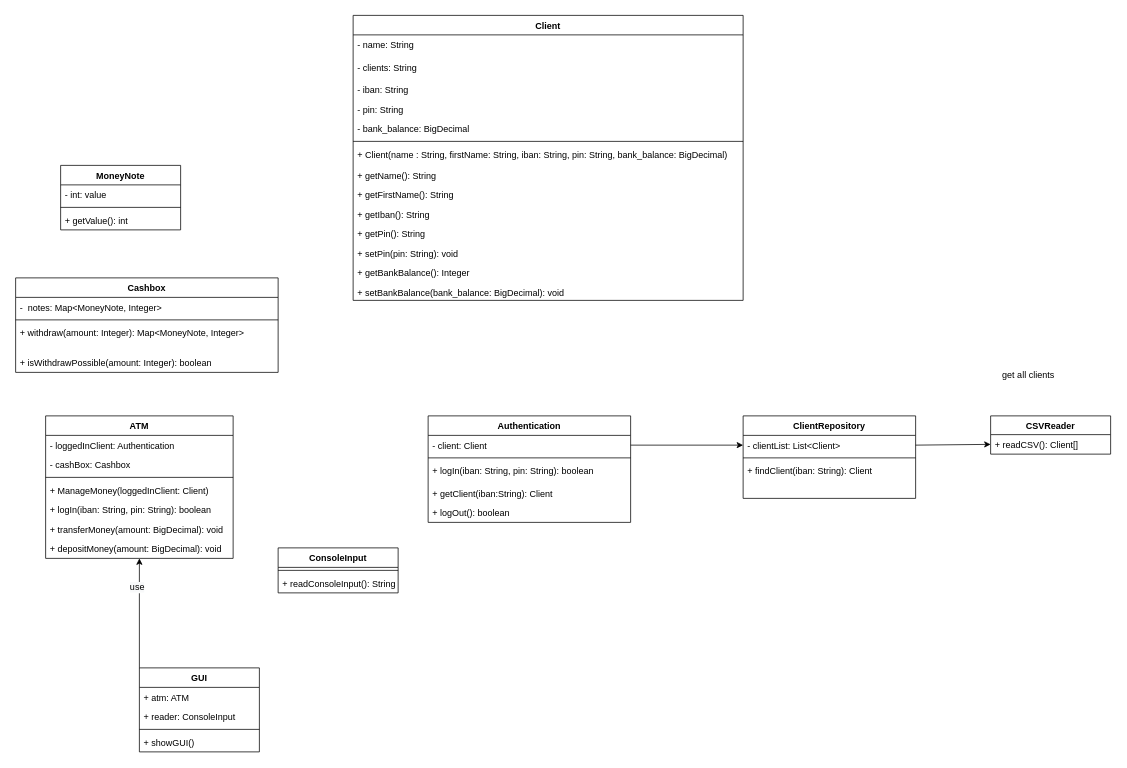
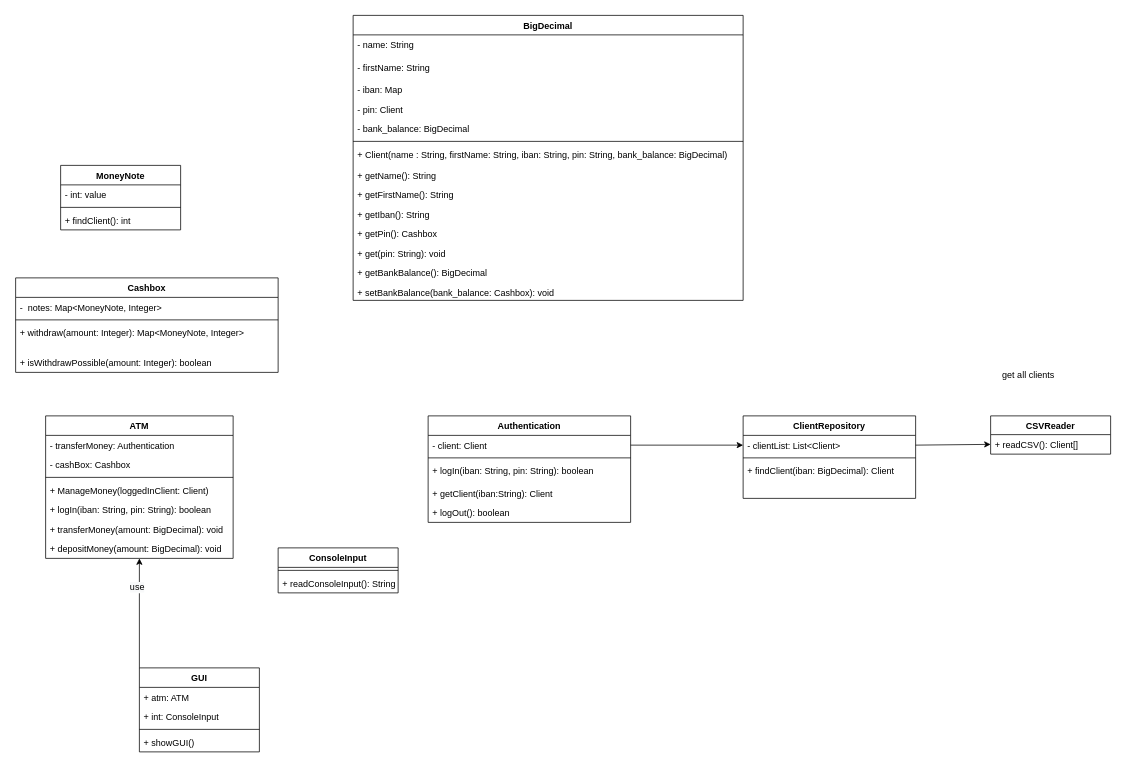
- <mxCell id="2" value="Client" style="swimlane;fontStyle=1;align=center;verticalAlign=top;childLayout=stackLayout;horizontal=1;startSize=26;horizontalStack=0;resizeParent=1;resizeParentMax=0;resizeLast=0;collapsible=1;marginBottom=0;" parent="1" vertex="1"><mxGeometry x="470" y="20" width="520" height="380" as="geometry"><mxRectangle x="40" y="60" width="70" height="26" as="alternateBounds" /></mxGeometry></mxCell>
+ <mxCell id="2" value="BigDecimal" style="swimlane;fontStyle=1;align=center;verticalAlign=top;childLayout=stackLayout;horizontal=1;startSize=26;horizontalStack=0;resizeParent=1;resizeParentMax=0;resizeLast=0;collapsible=1;marginBottom=0;" parent="1" vertex="1"><mxGeometry x="470" y="20" width="520" height="380" as="geometry"><mxRectangle x="40" y="60" width="70" height="26" as="alternateBounds" /></mxGeometry></mxCell>
- <mxCell id="4" value="- clients: String" style="text;strokeColor=none;fillColor=none;align=left;verticalAlign=top;spacingLeft=4;spacingRight=4;overflow=hidden;rotatable=0;points=[[0,0.5],[1,0.5]];portConstraint=eastwest;" parent="2" vertex="1"><mxGeometry y="56" width="520" height="30" as="geometry" /></mxCell>
+ <mxCell id="4" value="- firstName: String" style="text;strokeColor=none;fillColor=none;align=left;verticalAlign=top;spacingLeft=4;spacingRight=4;overflow=hidden;rotatable=0;points=[[0,0.5],[1,0.5]];portConstraint=eastwest;" parent="2" vertex="1"><mxGeometry y="56" width="520" height="30" as="geometry" /></mxCell>
- <mxCell id="5" value="- iban: String" style="text;strokeColor=none;fillColor=none;align=left;verticalAlign=top;spacingLeft=4;spacingRight=4;overflow=hidden;rotatable=0;points=[[0,0.5],[1,0.5]];portConstraint=eastwest;" parent="2" vertex="1"><mxGeometry y="86" width="520" height="26" as="geometry" /></mxCell>
+ <mxCell id="5" value="- iban: Map" style="text;strokeColor=none;fillColor=none;align=left;verticalAlign=top;spacingLeft=4;spacingRight=4;overflow=hidden;rotatable=0;points=[[0,0.5],[1,0.5]];portConstraint=eastwest;" parent="2" vertex="1"><mxGeometry y="86" width="520" height="26" as="geometry" /></mxCell>
- <mxCell id="6" value="- pin: String" style="text;strokeColor=none;fillColor=none;align=left;verticalAlign=top;spacingLeft=4;spacingRight=4;overflow=hidden;rotatable=0;points=[[0,0.5],[1,0.5]];portConstraint=eastwest;" parent="2" vertex="1"><mxGeometry y="112" width="520" height="26" as="geometry" /></mxCell>
+ <mxCell id="6" value="- pin: Client" style="text;strokeColor=none;fillColor=none;align=left;verticalAlign=top;spacingLeft=4;spacingRight=4;overflow=hidden;rotatable=0;points=[[0,0.5],[1,0.5]];portConstraint=eastwest;" parent="2" vertex="1"><mxGeometry y="112" width="520" height="26" as="geometry" /></mxCell>
- <mxCell id="58" value="+ getValue(): int" style="text;strokeColor=none;fillColor=none;align=left;verticalAlign=top;spacingLeft=4;spacingRight=4;overflow=hidden;rotatable=0;points=[[0,0.5],[1,0.5]];portConstraint=eastwest;" parent="55" vertex="1"><mxGeometry y="60" width="160" height="26" as="geometry" /></mxCell>
+ <mxCell id="58" value="+ findClient(): int" style="text;strokeColor=none;fillColor=none;align=left;verticalAlign=top;spacingLeft=4;spacingRight=4;overflow=hidden;rotatable=0;points=[[0,0.5],[1,0.5]];portConstraint=eastwest;" parent="55" vertex="1"><mxGeometry y="60" width="160" height="26" as="geometry" /></mxCell>
- <mxCell id="13" value="+ getPin(): String&#10;" style="text;strokeColor=none;fillColor=none;align=left;verticalAlign=top;spacingLeft=4;spacingRight=4;overflow=hidden;rotatable=0;points=[[0,0.5],[1,0.5]];portConstraint=eastwest;" parent="2" vertex="1"><mxGeometry y="278" width="520" height="26" as="geometry" /></mxCell>
+ <mxCell id="13" value="+ getPin(): Cashbox&#10;" style="text;strokeColor=none;fillColor=none;align=left;verticalAlign=top;spacingLeft=4;spacingRight=4;overflow=hidden;rotatable=0;points=[[0,0.5],[1,0.5]];portConstraint=eastwest;" parent="2" vertex="1"><mxGeometry y="278" width="520" height="26" as="geometry" /></mxCell>
- <mxCell id="14" value="+ setPin(pin: String): void " style="text;strokeColor=none;fillColor=none;align=left;verticalAlign=top;spacingLeft=4;spacingRight=4;overflow=hidden;rotatable=0;points=[[0,0.5],[1,0.5]];portConstraint=eastwest;" parent="2" vertex="1"><mxGeometry y="304" width="520" height="26" as="geometry" /></mxCell>
+ <mxCell id="14" value="+ get(pin: String): void " style="text;strokeColor=none;fillColor=none;align=left;verticalAlign=top;spacingLeft=4;spacingRight=4;overflow=hidden;rotatable=0;points=[[0,0.5],[1,0.5]];portConstraint=eastwest;" parent="2" vertex="1"><mxGeometry y="304" width="520" height="26" as="geometry" /></mxCell>
- <mxCell id="15" value="+ getBankBalance(): Integer" style="text;strokeColor=none;fillColor=none;align=left;verticalAlign=top;spacingLeft=4;spacingRight=4;overflow=hidden;rotatable=0;points=[[0,0.5],[1,0.5]];portConstraint=eastwest;" parent="2" vertex="1"><mxGeometry y="330" width="520" height="26" as="geometry" /></mxCell>
+ <mxCell id="15" value="+ getBankBalance(): BigDecimal" style="text;strokeColor=none;fillColor=none;align=left;verticalAlign=top;spacingLeft=4;spacingRight=4;overflow=hidden;rotatable=0;points=[[0,0.5],[1,0.5]];portConstraint=eastwest;" parent="2" vertex="1"><mxGeometry y="330" width="520" height="26" as="geometry" /></mxCell>
- <mxCell id="16" value="+ setBankBalance(bank_balance: BigDecimal): void" style="text;strokeColor=none;fillColor=none;align=left;verticalAlign=top;spacingLeft=4;spacingRight=4;overflow=hidden;rotatable=0;points=[[0,0.5],[1,0.5]];portConstraint=eastwest;" parent="2" vertex="1"><mxGeometry y="356" width="520" height="24" as="geometry" /></mxCell>
+ <mxCell id="16" value="+ setBankBalance(bank_balance: Cashbox): void" style="text;strokeColor=none;fillColor=none;align=left;verticalAlign=top;spacingLeft=4;spacingRight=4;overflow=hidden;rotatable=0;points=[[0,0.5],[1,0.5]];portConstraint=eastwest;" parent="2" vertex="1"><mxGeometry y="356" width="520" height="24" as="geometry" /></mxCell>
- <mxCell id="34" value="- loggedInClient: Authentication" style="text;strokeColor=none;fillColor=none;align=left;verticalAlign=top;spacingLeft=4;spacingRight=4;overflow=hidden;rotatable=0;points=[[0,0.5],[1,0.5]];portConstraint=eastwest;" parent="33" vertex="1"><mxGeometry y="26" width="250" height="26" as="geometry" /></mxCell>
+ <mxCell id="34" value="- transferMoney: Authentication" style="text;strokeColor=none;fillColor=none;align=left;verticalAlign=top;spacingLeft=4;spacingRight=4;overflow=hidden;rotatable=0;points=[[0,0.5],[1,0.5]];portConstraint=eastwest;" parent="33" vertex="1"><mxGeometry y="26" width="250" height="26" as="geometry" /></mxCell>
- <mxCell id="45" value="+ findClient(iban: String): Client" style="text;strokeColor=none;fillColor=none;align=left;verticalAlign=top;spacingLeft=4;spacingRight=4;overflow=hidden;rotatable=0;points=[[0,0.5],[1,0.5]];portConstraint=eastwest;" parent="42" vertex="1"><mxGeometry y="60" width="230" height="50" as="geometry" /></mxCell>
+ <mxCell id="45" value="+ findClient(iban: BigDecimal): Client" style="text;strokeColor=none;fillColor=none;align=left;verticalAlign=top;spacingLeft=4;spacingRight=4;overflow=hidden;rotatable=0;points=[[0,0.5],[1,0.5]];portConstraint=eastwest;" parent="42" vertex="1"><mxGeometry y="60" width="230" height="50" as="geometry" /></mxCell>
- <mxCell id="22" value="+ reader: ConsoleInput" style="text;strokeColor=none;fillColor=none;align=left;verticalAlign=top;spacingLeft=4;spacingRight=4;overflow=hidden;rotatable=0;points=[[0,0.5],[1,0.5]];portConstraint=eastwest;" parent="20" vertex="1"><mxGeometry y="52" width="160" height="26" as="geometry" /></mxCell>
+ <mxCell id="22" value="+ int: ConsoleInput" style="text;strokeColor=none;fillColor=none;align=left;verticalAlign=top;spacingLeft=4;spacingRight=4;overflow=hidden;rotatable=0;points=[[0,0.5],[1,0.5]];portConstraint=eastwest;" parent="20" vertex="1"><mxGeometry y="52" width="160" height="26" as="geometry" /></mxCell>
